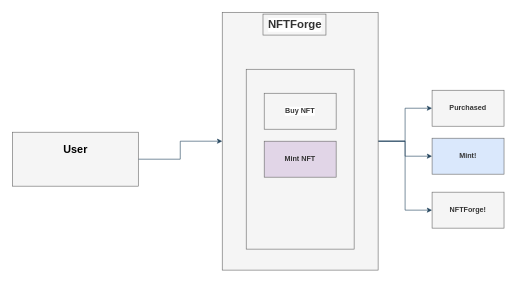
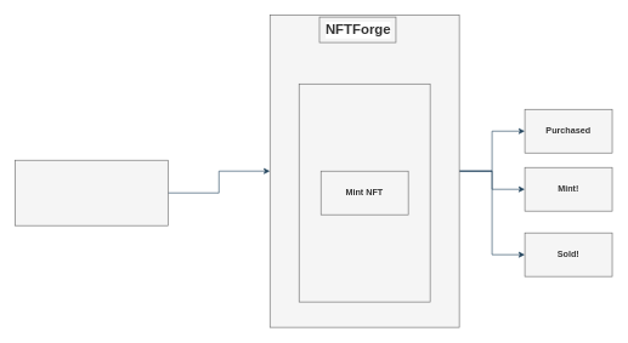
- <mxCell id="10" value="Buy NFT" style="rounded=0;whiteSpace=wrap;html=1;labelBackgroundColor=#FFFFFF;fillColor=#f5f5f5;strokeColor=#666666;fontColor=#333333;fontStyle=1" parent="1" vertex="1"><mxGeometry x="440" y="155" width="120" height="60" as="geometry" /></mxCell>
- <mxCell id="4" value="&lt;font style=&quot;font-size: 18px;&quot;&gt;User&lt;/font&gt;" style="text;html=1;align=center;verticalAlign=middle;resizable=0;points=[];autosize=1;strokeColor=none;fillColor=none;labelBackgroundColor=none;fontColor=#000000;fontStyle=1" parent="1" vertex="1"><mxGeometry x="97" y="233" width="56" height="34" as="geometry" /></mxCell>
- <mxCell id="13" value="Mint!" style="rounded=0;whiteSpace=wrap;html=1;labelBackgroundColor=none;fillColor=#dae8fc;strokeColor=#666666;fontColor=#333333;fontStyle=1;" parent="1" vertex="1"><mxGeometry x="720" y="230" width="120" height="60" as="geometry" /></mxCell>
+ <mxCell id="13" value="Mint!" style="rounded=0;whiteSpace=wrap;html=1;labelBackgroundColor=none;fillColor=#f5f5f5;strokeColor=#666666;fontColor=#333333;fontStyle=1" parent="1" vertex="1"><mxGeometry x="720" y="230" width="120" height="60" as="geometry" /></mxCell>
- <mxCell id="11" value="Mint NFT" style="rounded=0;whiteSpace=wrap;html=1;labelBackgroundColor=none;fillColor=#e1d5e7;strokeColor=#666666;fontColor=#333333;fontStyle=1;" parent="1" vertex="1"><mxGeometry x="440" y="235" width="120" height="60" as="geometry" /></mxCell>
+ <mxCell id="11" value="Mint NFT" style="rounded=0;whiteSpace=wrap;html=1;labelBackgroundColor=none;fillColor=#f5f5f5;strokeColor=#666666;fontColor=#333333;fontStyle=1" parent="1" vertex="1"><mxGeometry x="440" y="235" width="120" height="60" as="geometry" /></mxCell>
- <mxCell id="14" value="NFTForge!" style="rounded=0;whiteSpace=wrap;html=1;labelBackgroundColor=none;fillColor=#f5f5f5;strokeColor=#666666;fontColor=#333333;fontStyle=1" parent="1" vertex="1"><mxGeometry x="720" y="320" width="120" height="60" as="geometry" /></mxCell>
+ <mxCell id="14" value="Sold!" style="rounded=0;whiteSpace=wrap;html=1;labelBackgroundColor=none;fillColor=#f5f5f5;strokeColor=#666666;fontColor=#333333;fontStyle=1" parent="1" vertex="1"><mxGeometry x="720" y="320" width="120" height="60" as="geometry" /></mxCell>
